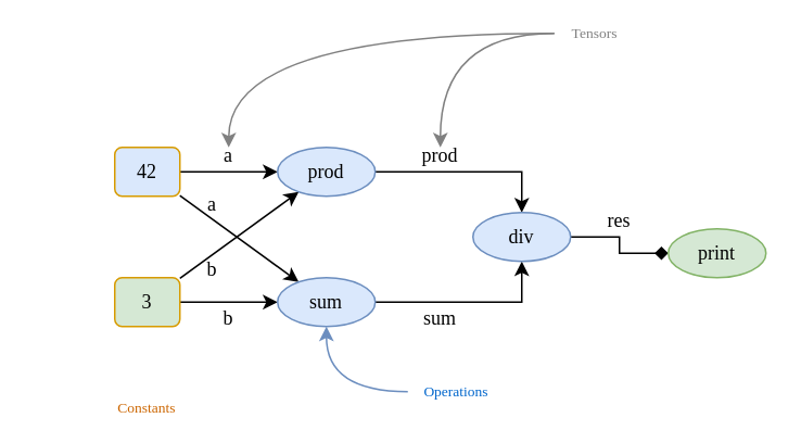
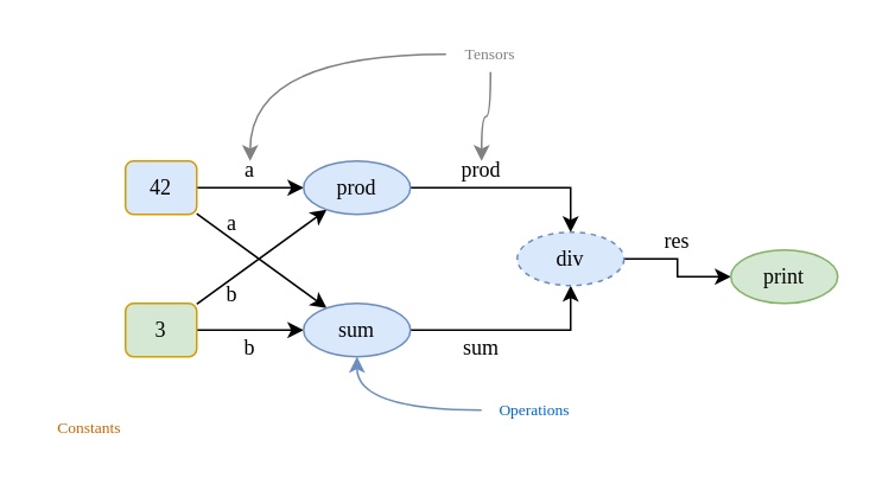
- <mxCell id="24" value="Tensors" style="text;html=1;strokeColor=none;fillColor=none;align=center;verticalAlign=middle;whiteSpace=wrap;rounded=0;fontSize=9;fontColor=#808080;fontFamily=Lucida Console;" vertex="1" parent="1"><mxGeometry x="340" y="10" width="50" height="20" as="geometry" /></mxCell>
+ <mxCell id="24" value="Tensors" style="text;html=1;strokeColor=none;fillColor=none;align=center;verticalAlign=middle;whiteSpace=wrap;rounded=0;fontSize=9;fontColor=#808080;fontFamily=Lucida Console;" vertex="1" parent="1"><mxGeometry x="250" y="20" width="50" height="20" as="geometry" /></mxCell>
- <mxCell id="13" value="div" style="ellipse;whiteSpace=wrap;html=1;fillColor=#dae8fc;strokeColor=#6c8ebf;fontFamily=Lucida Console;" vertex="1" parent="1"><mxGeometry x="290" y="130" width="60" height="30" as="geometry" /></mxCell>
+ <mxCell id="13" value="div" style="ellipse;whiteSpace=wrap;html=1;fillColor=#dae8fc;strokeColor=#6c8ebf;fontFamily=Lucida Console;dashed=1;" vertex="1" parent="1"><mxGeometry x="290" y="130" width="60" height="30" as="geometry" /></mxCell>
- <mxCell id="12" style="edgeStyle=orthogonalEdgeStyle;rounded=0;orthogonalLoop=1;jettySize=auto;html=1;endArrow=diamond;" edge="1" parent="1" source="13" target="14"><mxGeometry relative="1" as="geometry" /></mxCell>
+ <mxCell id="12" style="edgeStyle=orthogonalEdgeStyle;rounded=0;orthogonalLoop=1;jettySize=auto;html=1;" edge="1" parent="1" source="13" target="14"><mxGeometry relative="1" as="geometry" /></mxCell>
- <mxCell id="26" value="Operations" style="text;html=1;strokeColor=none;fillColor=none;align=center;verticalAlign=middle;whiteSpace=wrap;rounded=0;fontSize=9;fontColor=#0066CC;fontFamily=Lucida Console;" vertex="1" parent="1"><mxGeometry x="250" y="230" width="60" height="20" as="geometry" /></mxCell>
+ <mxCell id="26" value="Operations" style="text;html=1;strokeColor=none;fillColor=none;align=center;verticalAlign=middle;whiteSpace=wrap;rounded=0;fontSize=9;fontColor=#0066CC;fontFamily=Lucida Console;" vertex="1" parent="1"><mxGeometry x="270" y="220" width="60" height="20" as="geometry" /></mxCell>
- <mxCell id="27" value="Constants" style="text;html=1;strokeColor=none;fillColor=none;align=center;verticalAlign=middle;whiteSpace=wrap;rounded=0;fontSize=9;fontColor=#CC6600;fontFamily=Lucida Console;" vertex="1" parent="1"><mxGeometry x="60" y="240" width="60" height="20" as="geometry" /></mxCell>
+ <mxCell id="27" value="Constants" style="text;html=1;strokeColor=none;fillColor=none;align=center;verticalAlign=middle;whiteSpace=wrap;rounded=0;fontSize=9;fontColor=#CC6600;fontFamily=Lucida Console;" vertex="1" parent="1"><mxGeometry x="20" y="230" width="60" height="20" as="geometry" /></mxCell>
